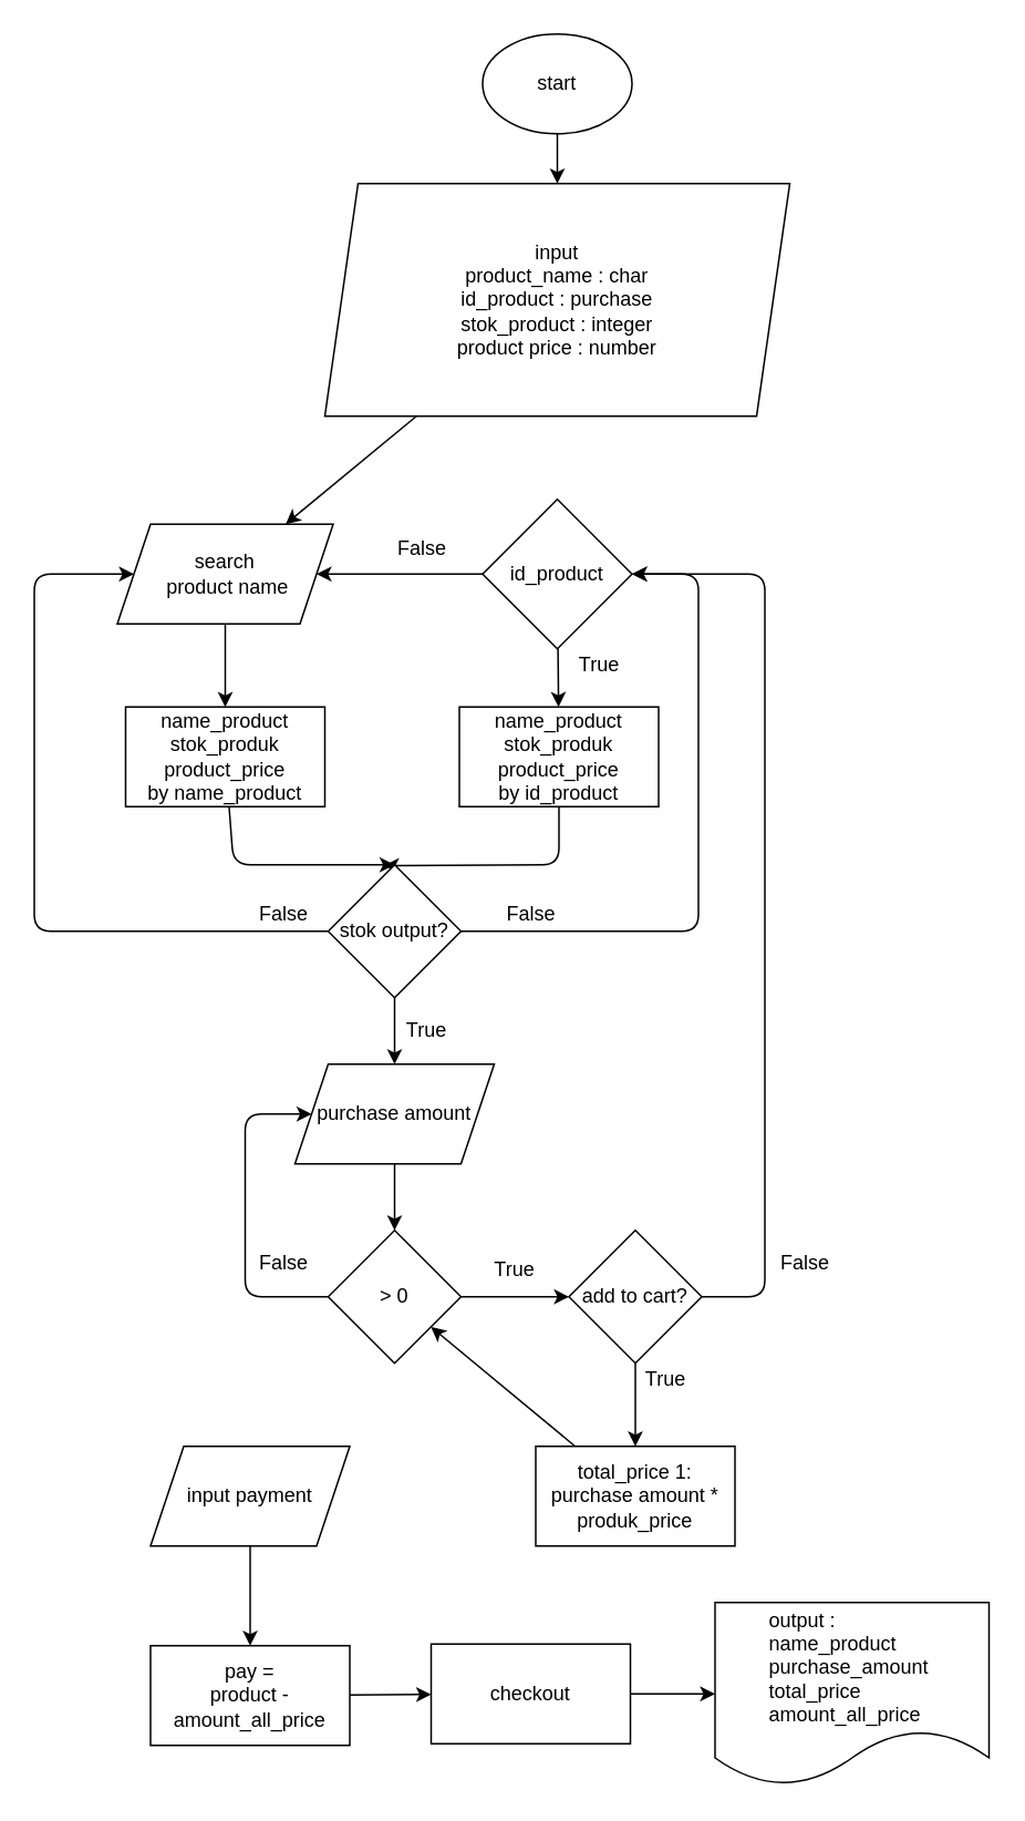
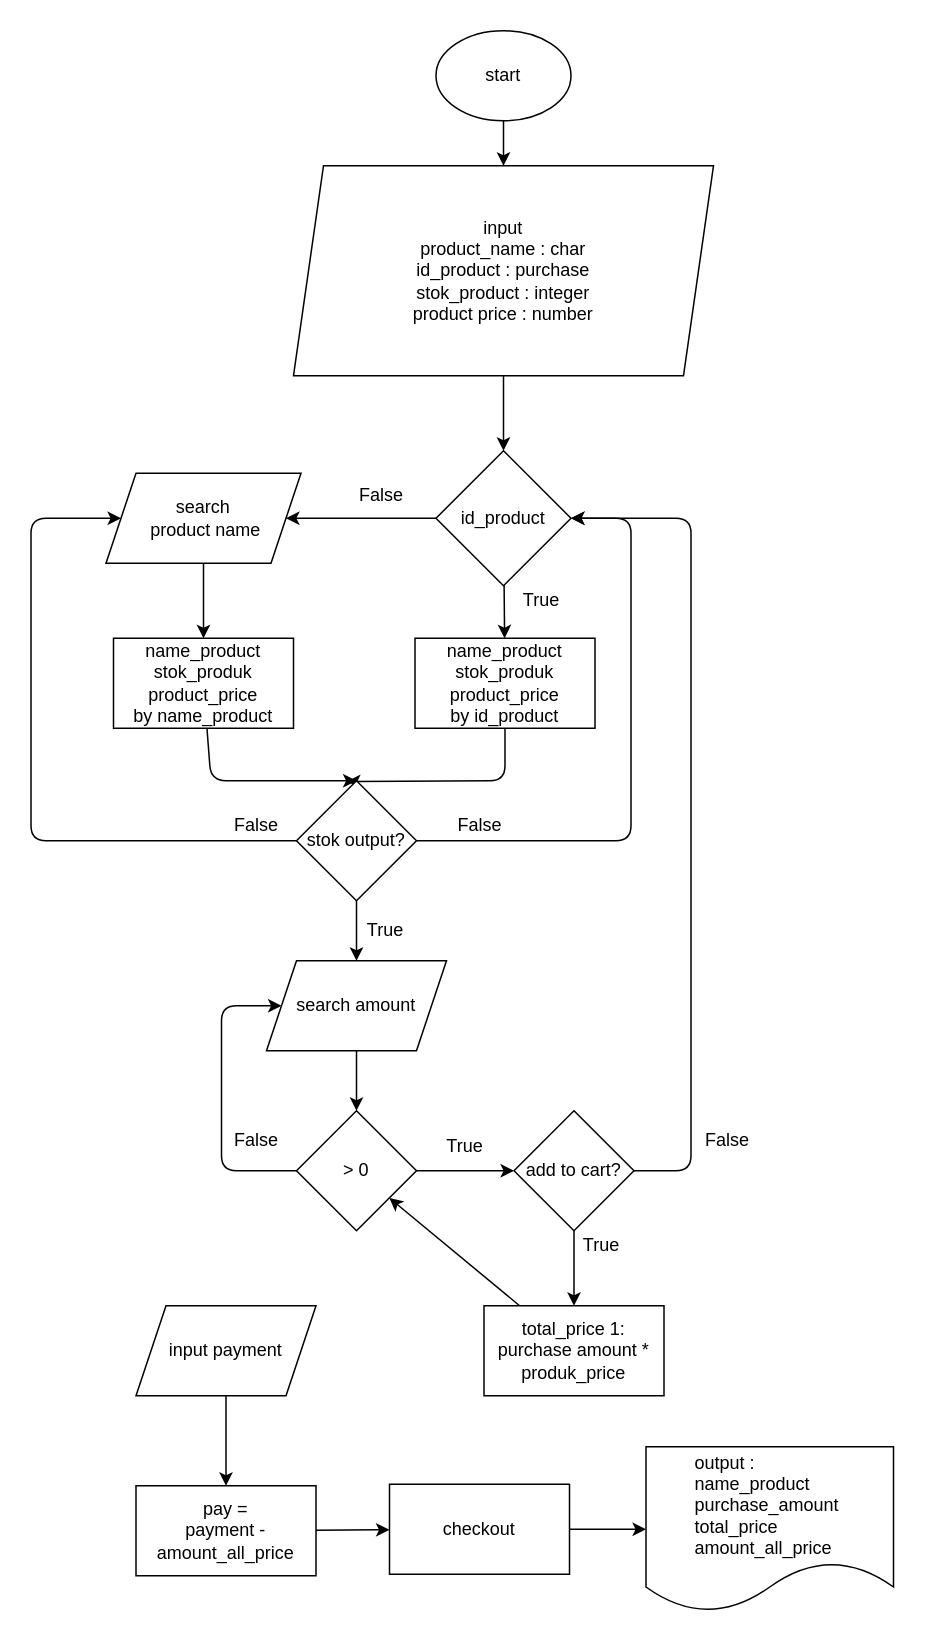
- <mxCell id="4" value="" style="edgeStyle=none;html=1;" edge="1" parent="1" source="5" target="10"><mxGeometry relative="1" as="geometry" /></mxCell>
+ <mxCell id="4" value="" style="edgeStyle=none;html=1;" edge="1" parent="1" source="5" target="8"><mxGeometry relative="1" as="geometry" /></mxCell>
- <mxCell id="14" value="purchase amount" style="shape=parallelogram;perimeter=parallelogramPerimeter;whiteSpace=wrap;html=1;fixedSize=1;" vertex="1" parent="1"><mxGeometry x="177" y="640" width="120" height="60" as="geometry" /></mxCell>
+ <mxCell id="14" value="search amount" style="shape=parallelogram;perimeter=parallelogramPerimeter;whiteSpace=wrap;html=1;fixedSize=1;" vertex="1" parent="1"><mxGeometry x="177" y="640" width="120" height="60" as="geometry" /></mxCell>
- <mxCell id="21" value="pay =&lt;br&gt;product - amount_all_price" style="rounded=0;whiteSpace=wrap;html=1;" vertex="1" parent="1"><mxGeometry x="90" y="990" width="120" height="60" as="geometry" /></mxCell>
+ <mxCell id="21" value="pay =&lt;br&gt;payment - amount_all_price" style="rounded=0;whiteSpace=wrap;html=1;" vertex="1" parent="1"><mxGeometry x="90" y="990" width="120" height="60" as="geometry" /></mxCell>
